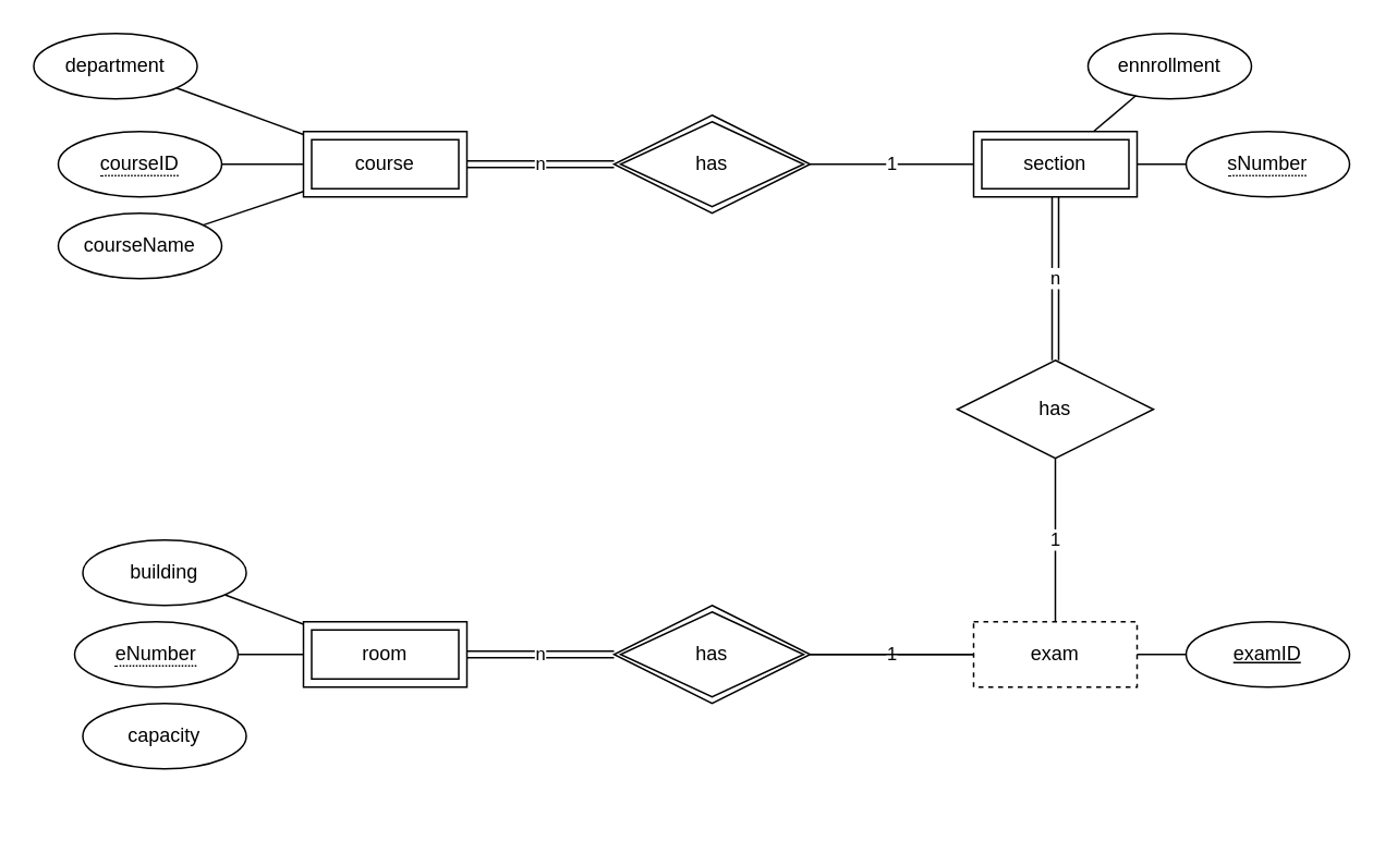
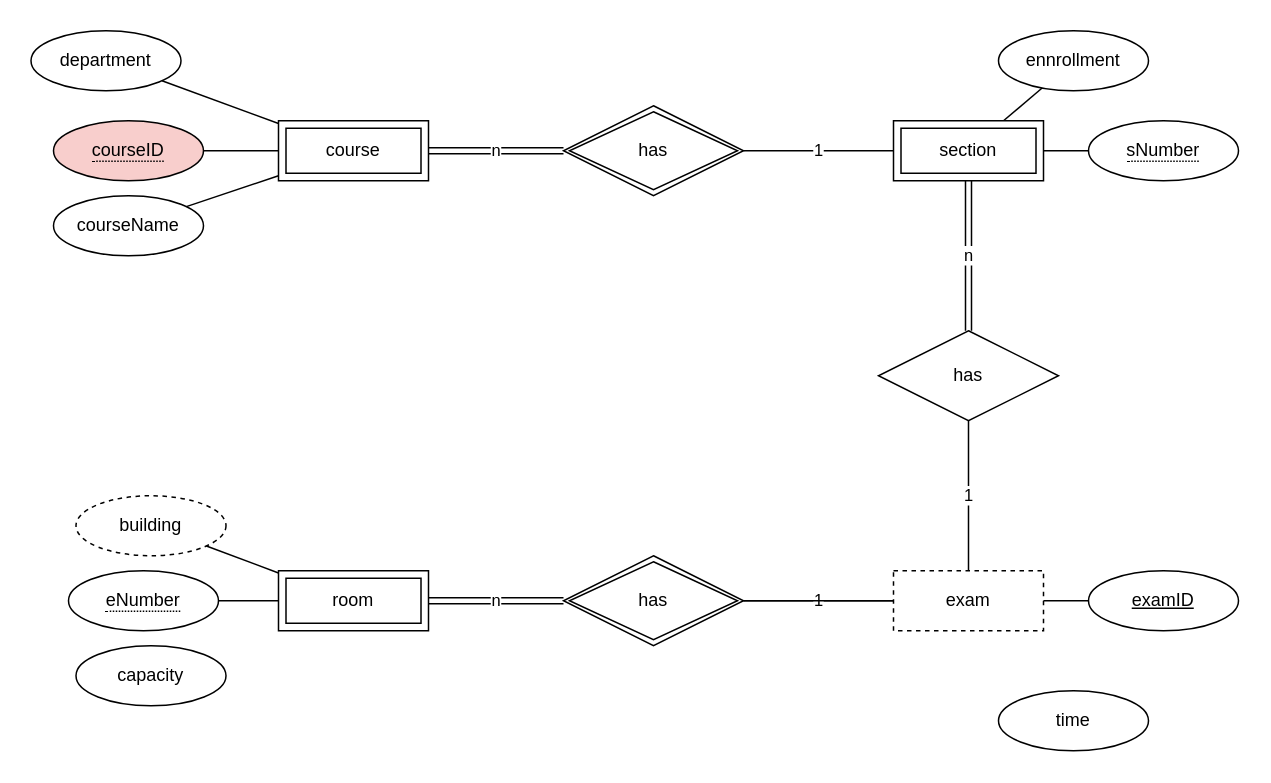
- <mxCell id="24" value="&lt;span style=&quot;border-bottom: 1px dotted&quot;&gt;courseID&lt;/span&gt;" style="ellipse;whiteSpace=wrap;html=1;align=center;" parent="1" vertex="1"><mxGeometry x="35" y="80" width="100" height="40" as="geometry" /></mxCell>
+ <mxCell id="24" value="&lt;span style=&quot;border-bottom: 1px dotted&quot;&gt;courseID&lt;/span&gt;" style="ellipse;whiteSpace=wrap;html=1;align=center;fillColor=#f8cecc;" parent="1" vertex="1"><mxGeometry x="35" y="80" width="100" height="40" as="geometry" /></mxCell>
- <mxCell id="21" value="&lt;span&gt;building&lt;/span&gt;" style="ellipse;whiteSpace=wrap;html=1;align=center;" parent="1" vertex="1"><mxGeometry x="50" y="330" width="100" height="40" as="geometry" /></mxCell>
+ <mxCell id="21" value="&lt;span&gt;building&lt;/span&gt;" style="ellipse;whiteSpace=wrap;html=1;align=center;dashed=1;" parent="1" vertex="1"><mxGeometry x="50" y="330" width="100" height="40" as="geometry" /></mxCell>
+ <mxCell id="17" value="&lt;span&gt;time&lt;/span&gt;" style="ellipse;whiteSpace=wrap;html=1;align=center;" parent="1" vertex="1"><mxGeometry x="665" y="460" width="100" height="40" as="geometry" /></mxCell>
